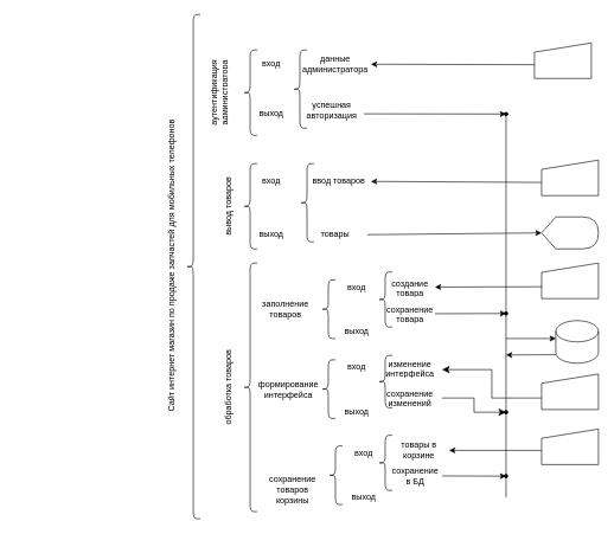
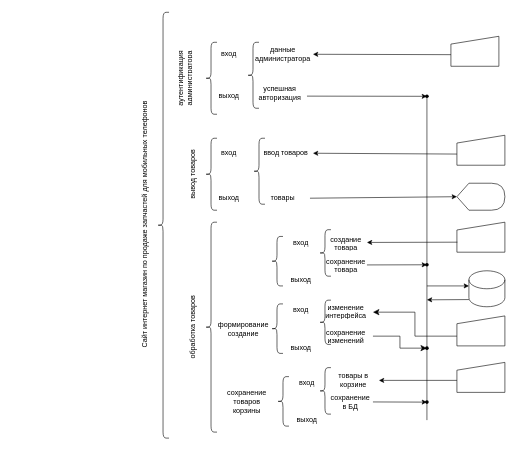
- <mxCell id="19" value="заполнение товаров" style="text;html=1;strokeColor=none;fillColor=none;align=center;verticalAlign=middle;whiteSpace=wrap;rounded=0;" parent="1" vertex="1"><mxGeometry x="361" y="420" width="80" height="30" as="geometry" /></mxCell>
- <mxCell id="20" value="формирование интерфейса" style="text;html=1;strokeColor=none;fillColor=none;align=center;verticalAlign=middle;whiteSpace=wrap;rounded=0;" parent="1" vertex="1"><mxGeometry x="365" y="532.5" width="80" height="30" as="geometry" /></mxCell>
+ <mxCell id="20" value="формирование создание" style="text;html=1;strokeColor=none;fillColor=none;align=center;verticalAlign=middle;whiteSpace=wrap;rounded=0;" parent="1" vertex="1"><mxGeometry x="365" y="532.5" width="80" height="30" as="geometry" /></mxCell>
- <mxCell id="21" value="сохранение товаров корзины" style="text;html=1;strokeColor=none;fillColor=none;align=center;verticalAlign=middle;whiteSpace=wrap;rounded=0;" parent="1" vertex="1"><mxGeometry x="371" y="673.75" width="80" height="30" as="geometry" /></mxCell>
+ <mxCell id="21" value="сохранение товаров корзины" style="text;html=1;strokeColor=none;fillColor=none;align=center;verticalAlign=middle;whiteSpace=wrap;rounded=0;" parent="1" vertex="1"><mxGeometry x="371" y="653.75" width="80" height="30" as="geometry" /></mxCell>
